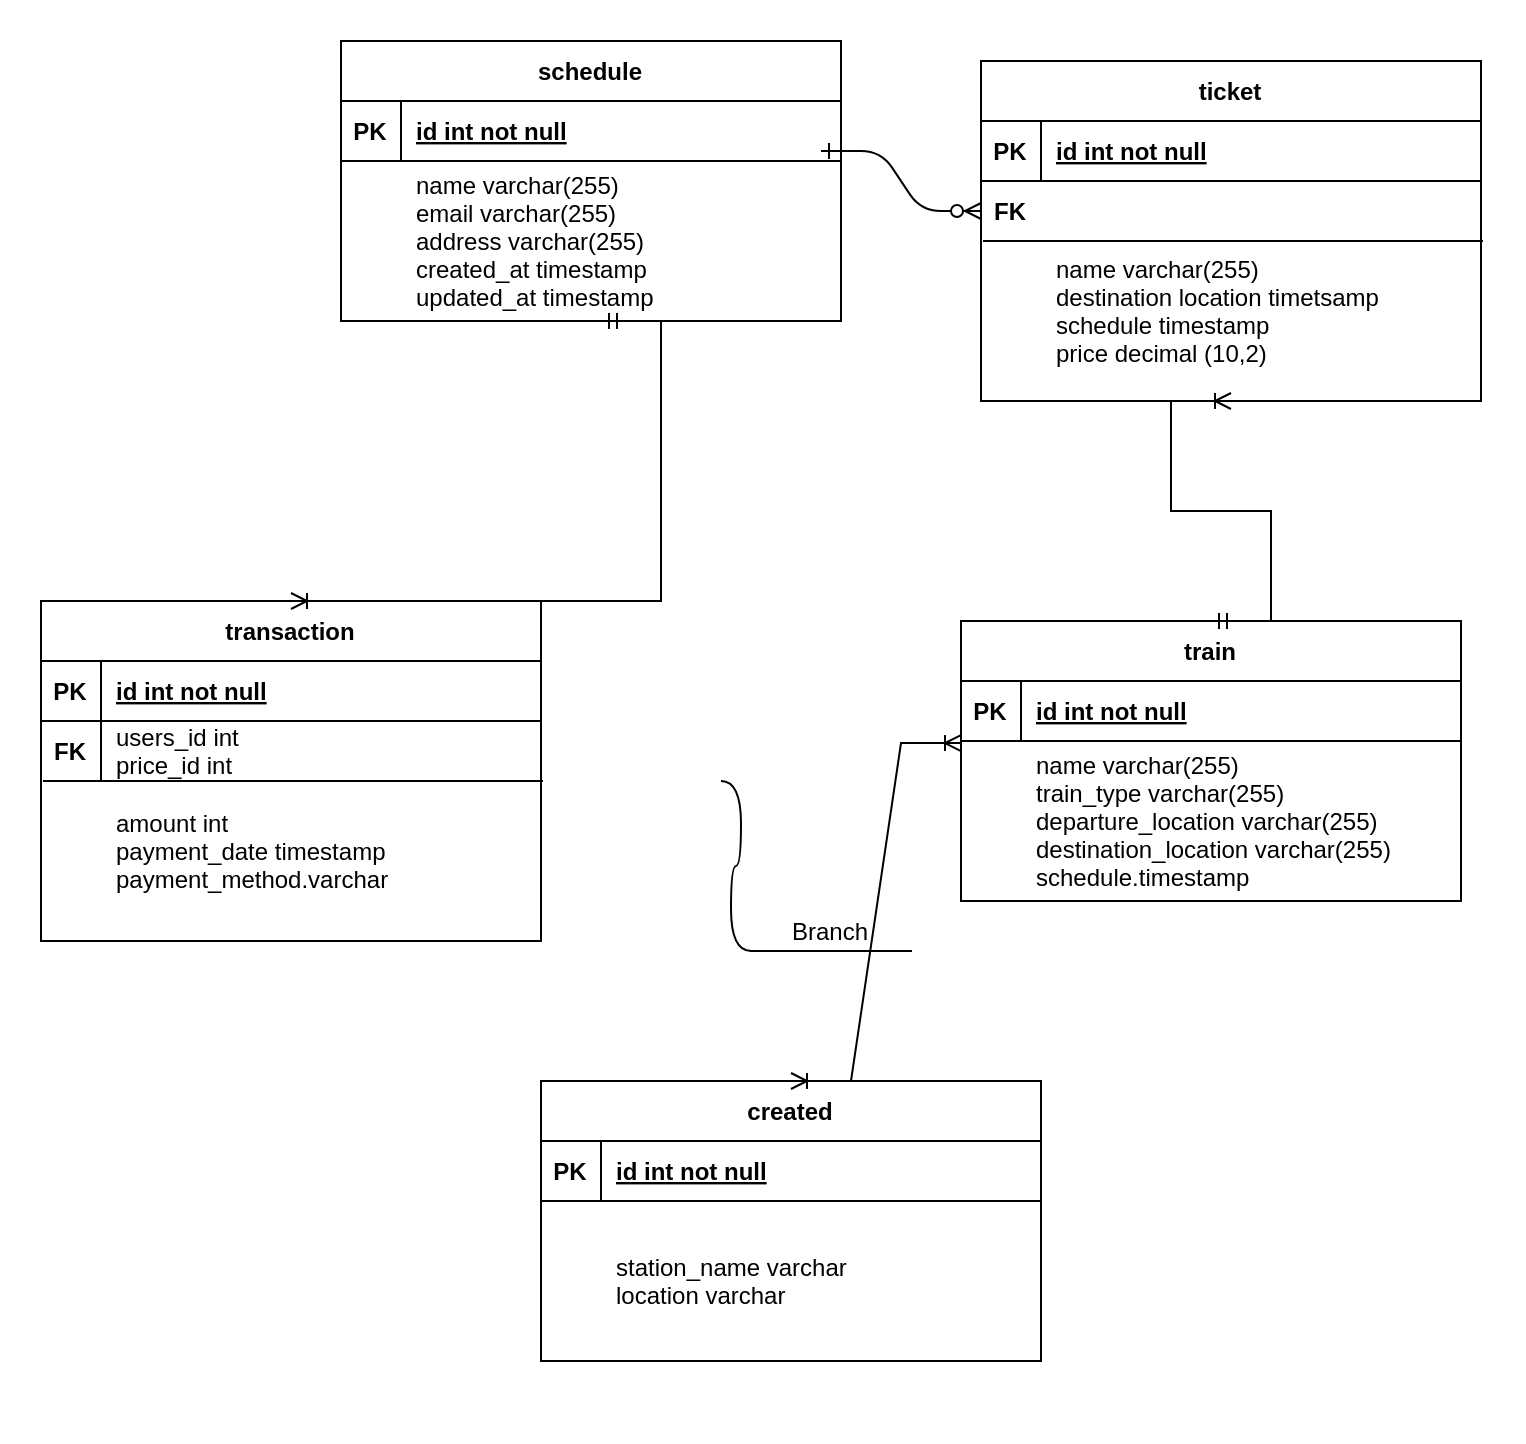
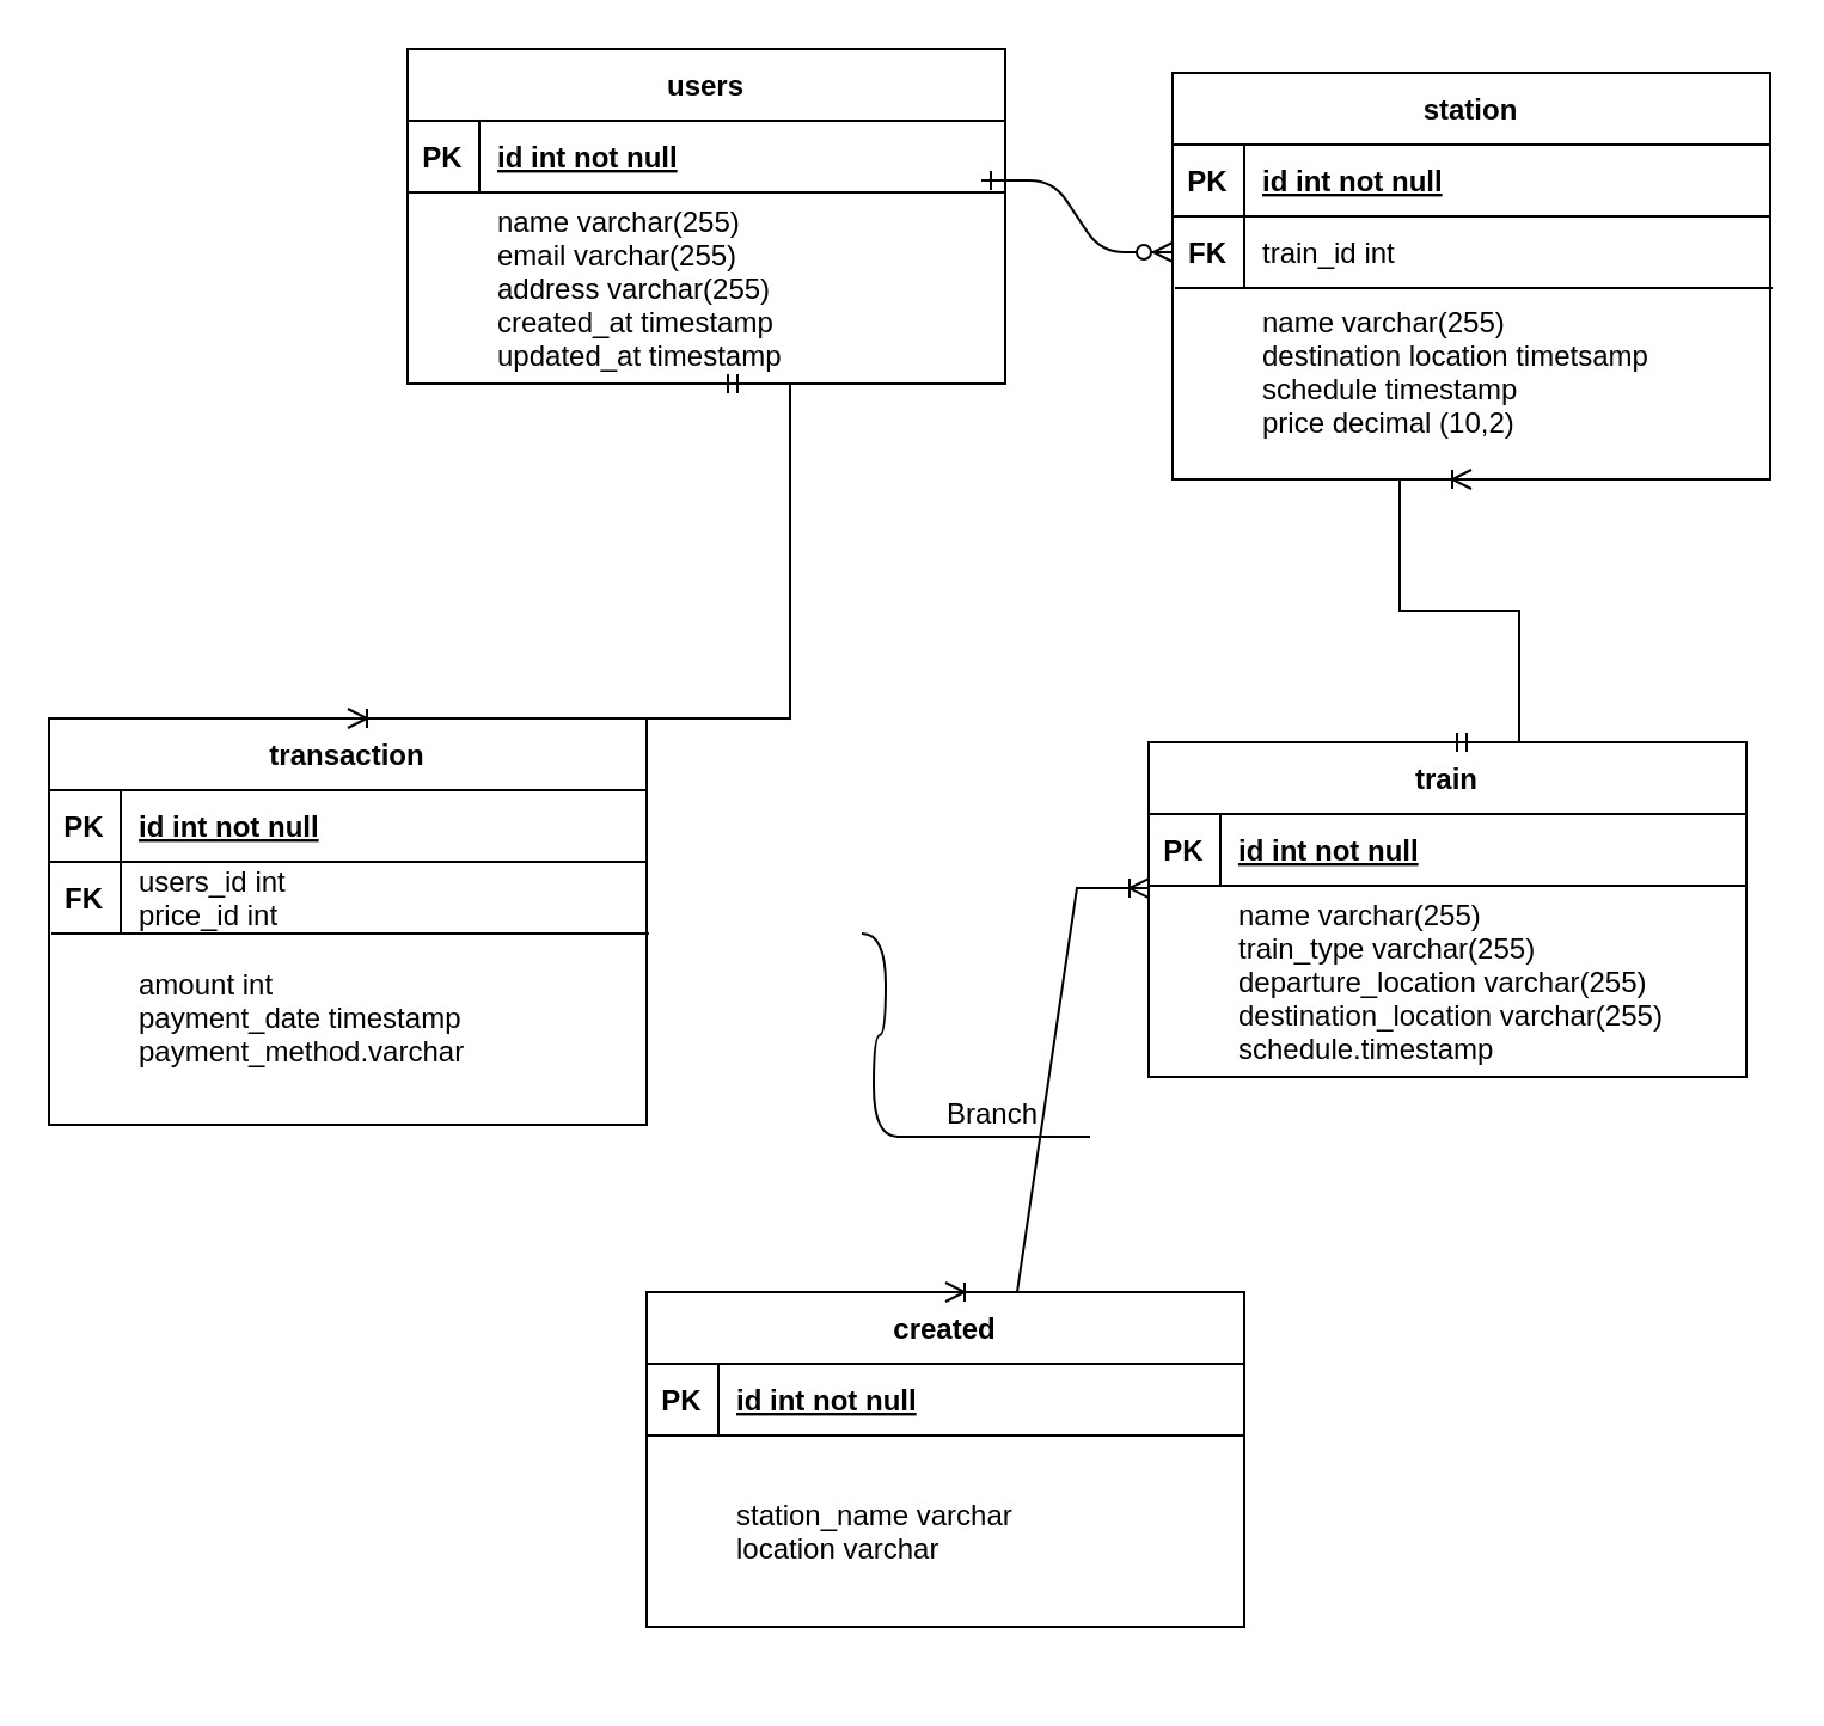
- <mxCell id="4" value="schedule" style="shape=table;startSize=30;container=1;collapsible=1;childLayout=tableLayout;fixedRows=1;rowLines=0;fontStyle=1;align=center;resizeLast=1;" vertex="1" parent="3"><mxGeometry width="250" height="140" as="geometry" /></mxCell>
+ <mxCell id="4" value="users" style="shape=table;startSize=30;container=1;collapsible=1;childLayout=tableLayout;fixedRows=1;rowLines=0;fontStyle=1;align=center;resizeLast=1;" vertex="1" parent="3"><mxGeometry width="250" height="140" as="geometry" /></mxCell>
- <mxCell id="12" value="ticket" style="shape=table;startSize=30;container=1;collapsible=1;childLayout=tableLayout;fixedRows=1;rowLines=0;fontStyle=1;align=center;resizeLast=1;" vertex="1" parent="11"><mxGeometry width="250" height="170" as="geometry" /></mxCell>
+ <mxCell id="12" value="station" style="shape=table;startSize=30;container=1;collapsible=1;childLayout=tableLayout;fixedRows=1;rowLines=0;fontStyle=1;align=center;resizeLast=1;" vertex="1" parent="11"><mxGeometry width="250" height="170" as="geometry" /></mxCell>
+ <mxCell id="18" value="train_id int" style="shape=partialRectangle;overflow=hidden;connectable=0;fillColor=none;top=0;left=0;bottom=0;right=0;align=left;spacingLeft=6;" vertex="1" parent="16"><mxGeometry x="30" width="220" height="30" as="geometry"><mxRectangle width="220" height="30" as="alternateBounds" /></mxGeometry></mxCell>
